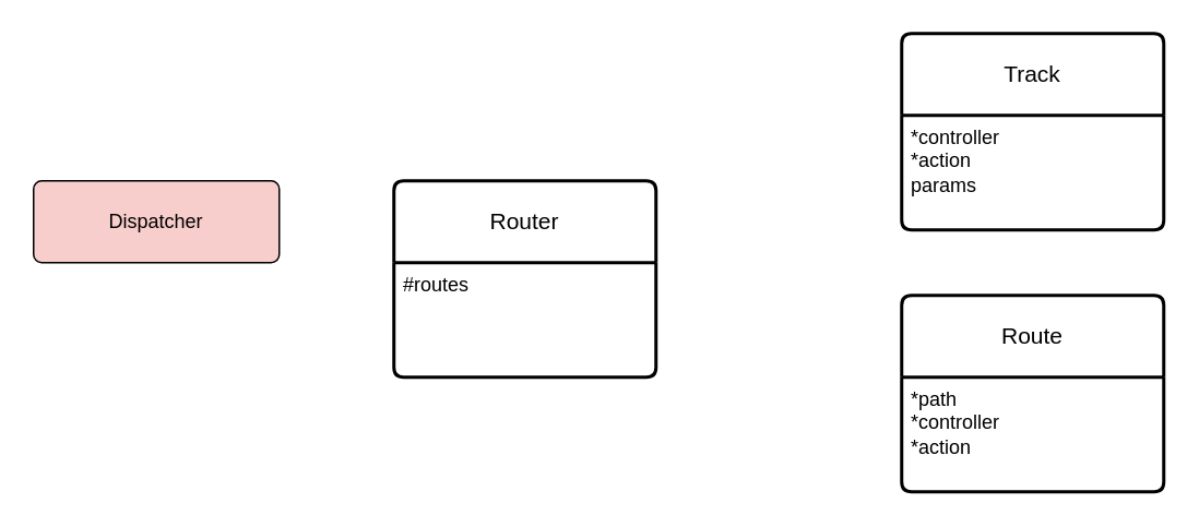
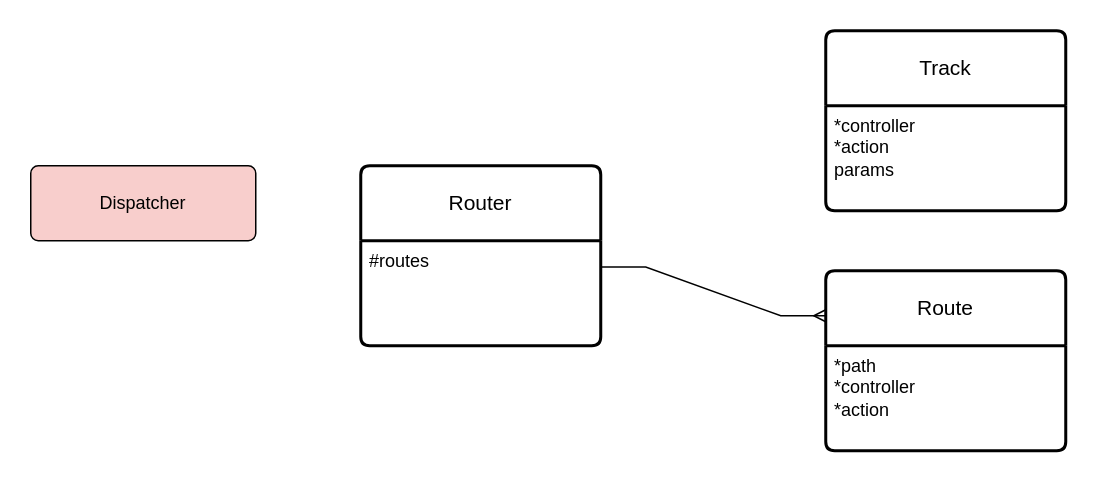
+ <mxCell id="8" value="" style="edgeStyle=entityRelationEdgeStyle;fontSize=12;html=1;endArrow=ERmany;rounded=0;entryX=0;entryY=0.25;entryDx=0;entryDy=0;exitX=1;exitY=0.25;exitDx=0;exitDy=0;" edge="1" parent="1" source="3" target="6"><mxGeometry width="100" height="100" relative="1" as="geometry"><mxPoint x="370" y="420" as="sourcePoint" /><mxPoint x="470" y="320" as="targetPoint" /><Array as="points"><mxPoint x="380" y="290" /></Array></mxGeometry></mxCell>
